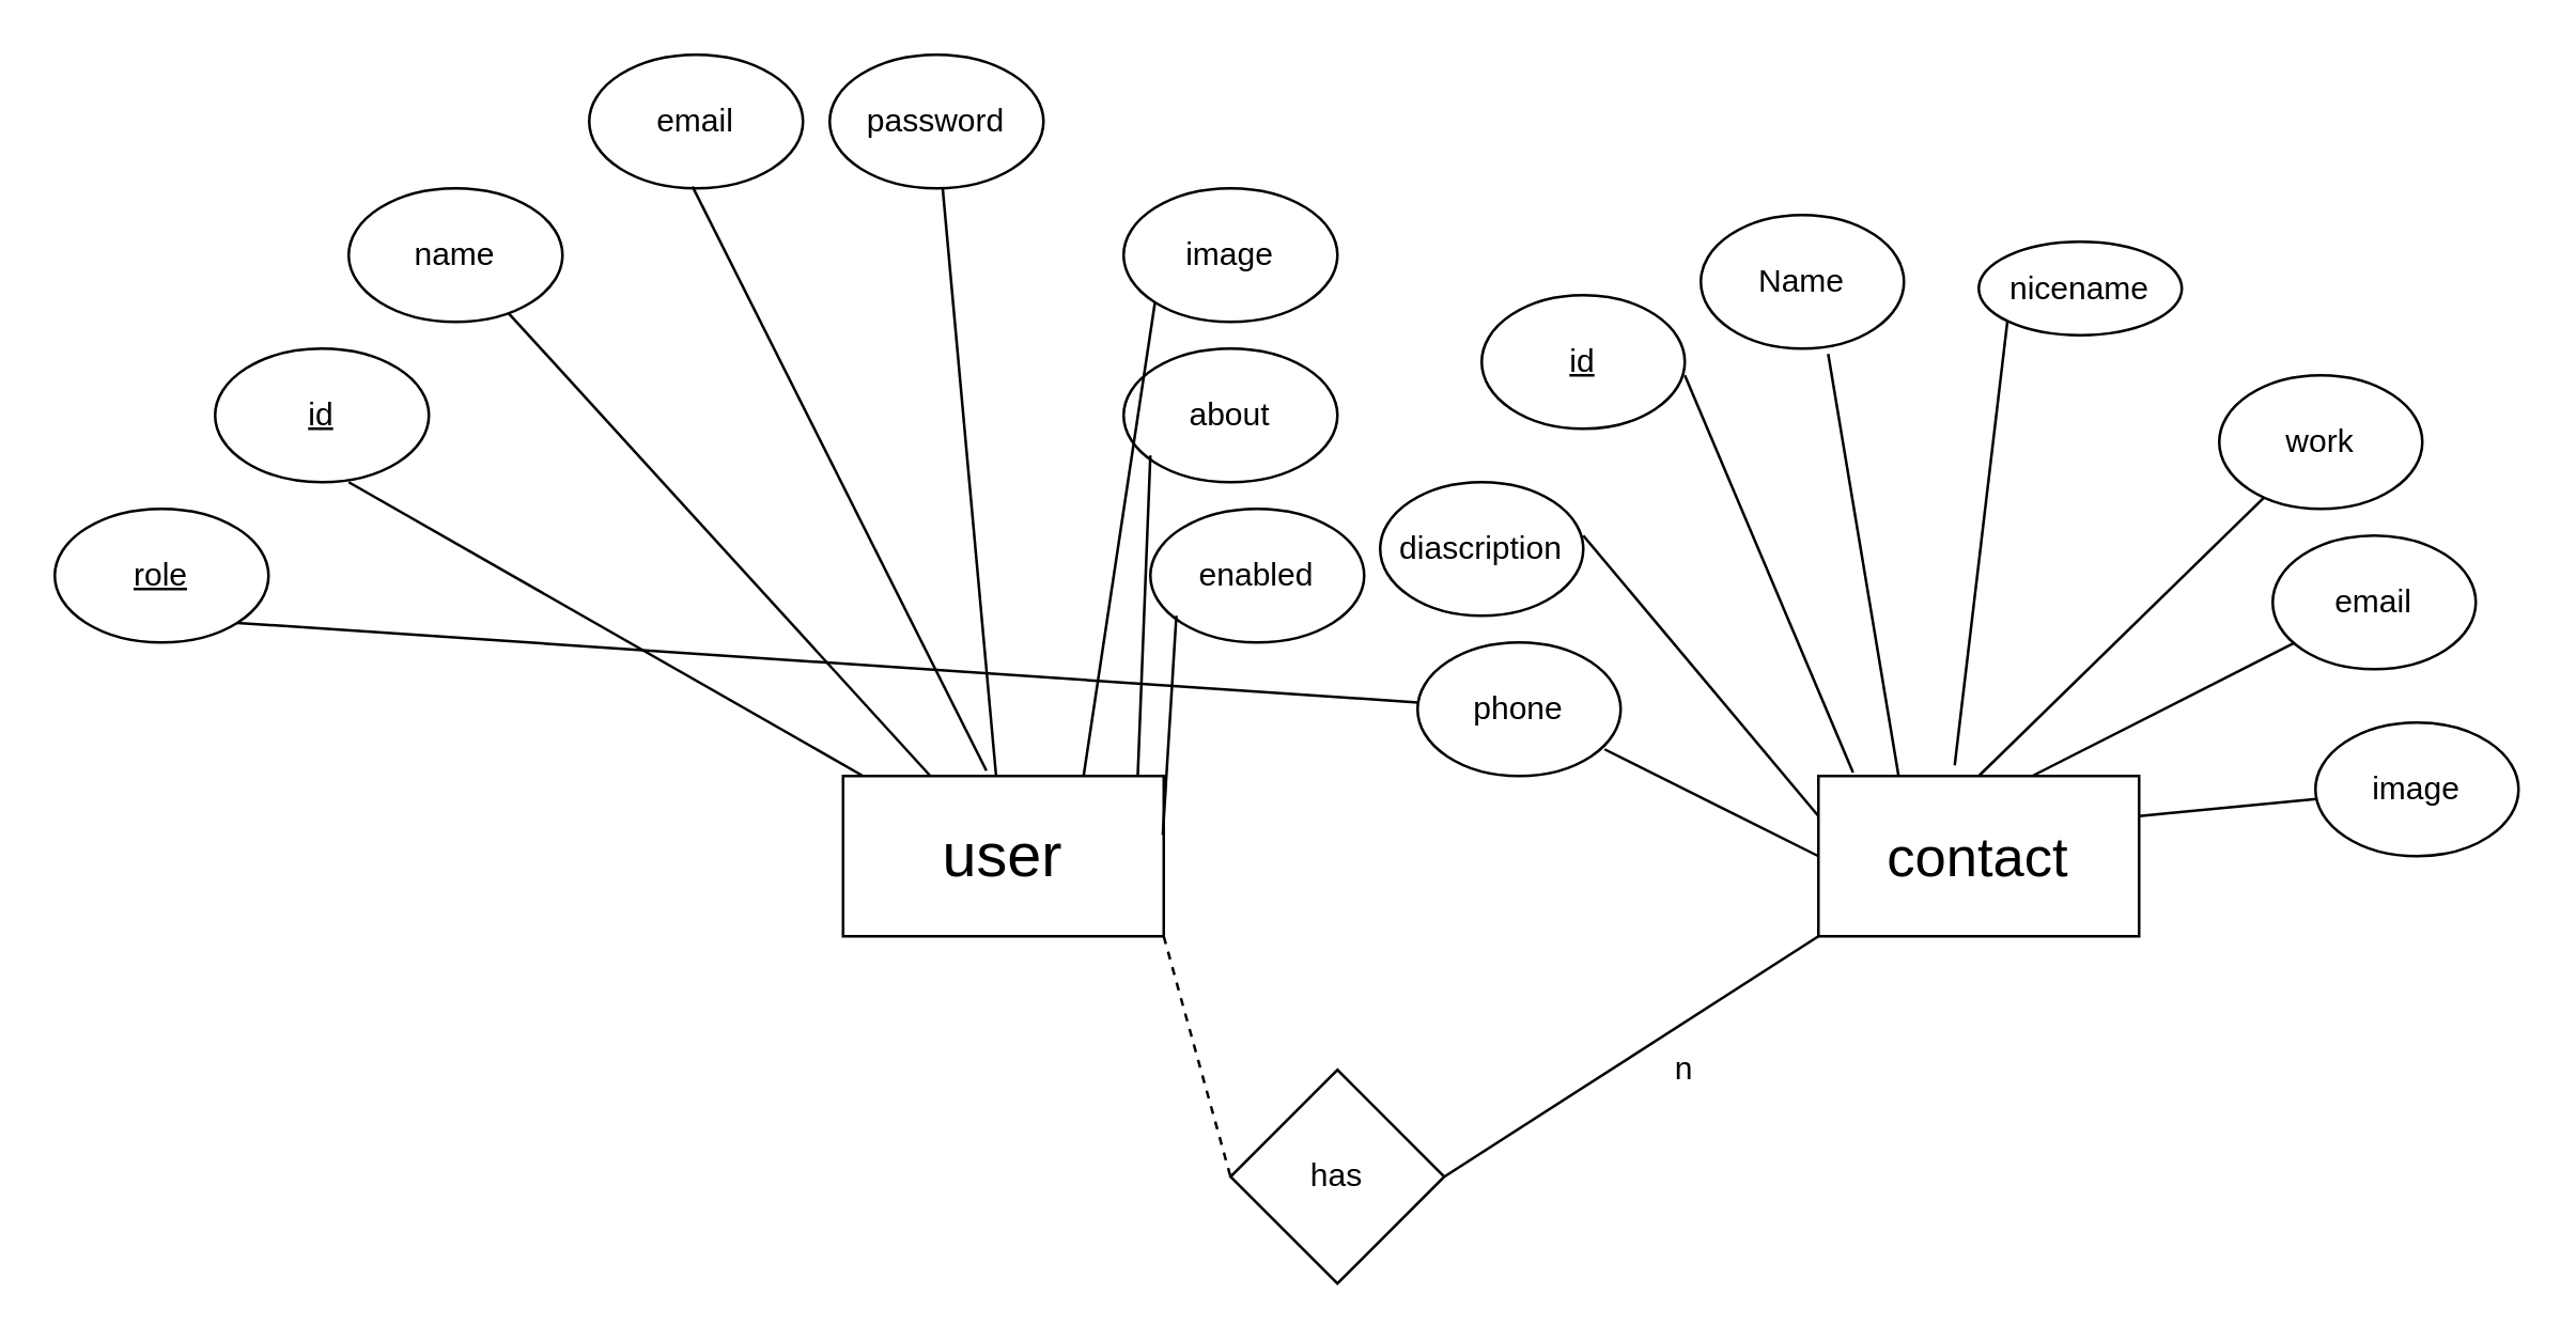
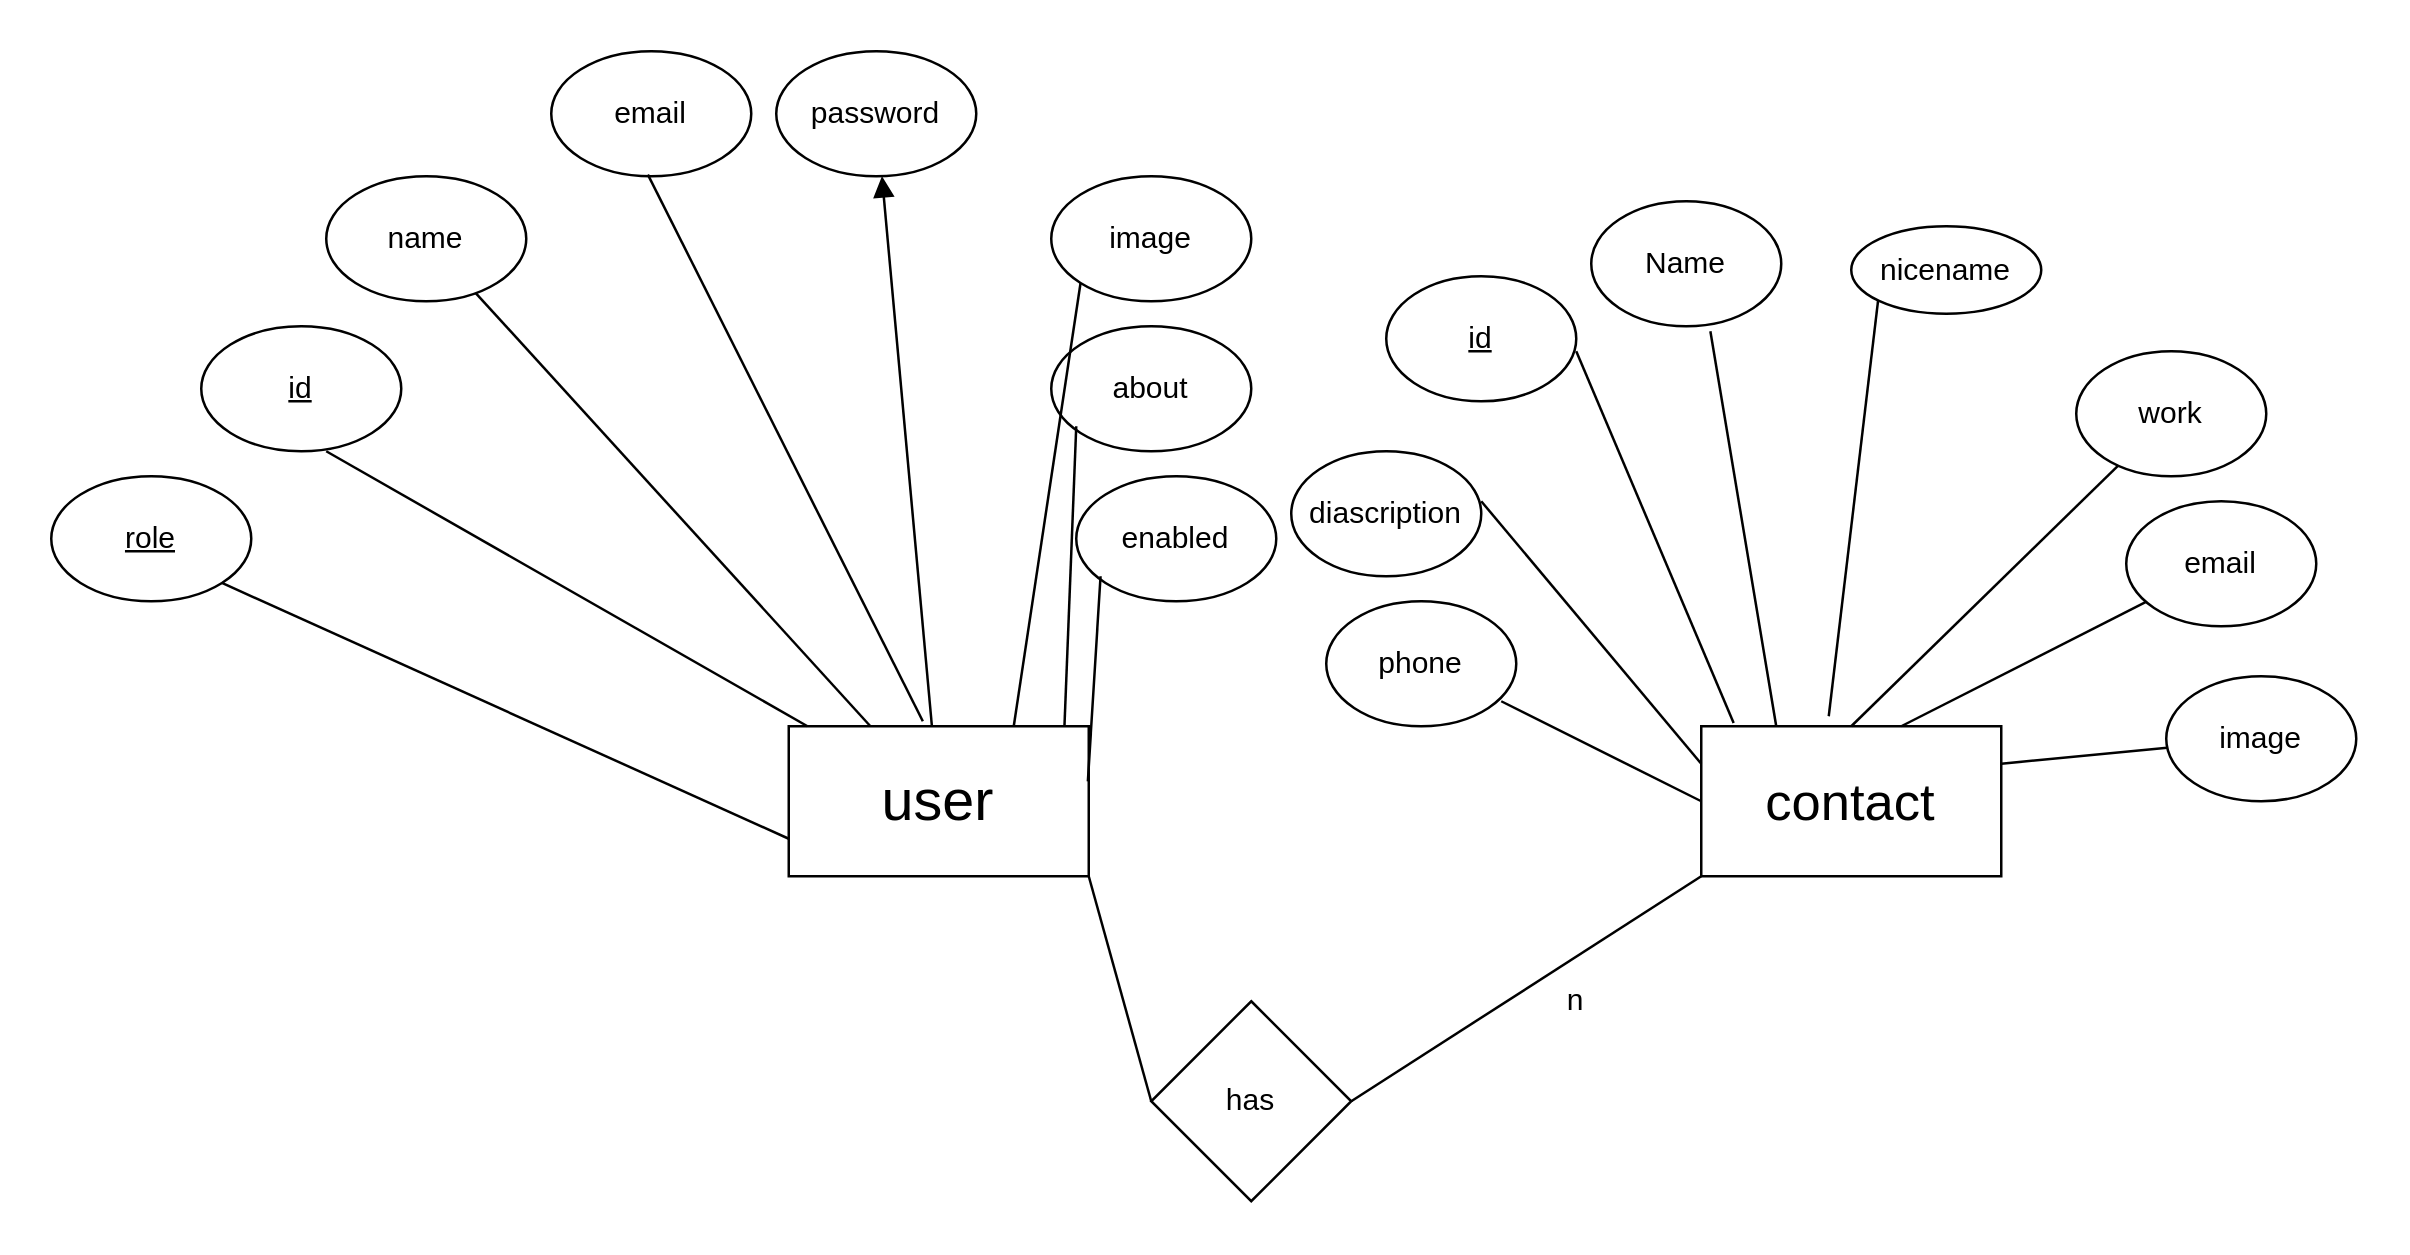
- <mxCell id="15" value="" style="endArrow=none;html=1;" edge="1" parent="1" source="2" target="6"><mxGeometry width="50" height="50" relative="1" as="geometry"><mxPoint x="402.5" y="288.66" as="sourcePoint" /><mxPoint x="378" y="70" as="targetPoint" /></mxGeometry></mxCell>
+ <mxCell id="15" value="" style="endArrow=block;html=1;" edge="1" parent="1" source="2" target="6"><mxGeometry width="50" height="50" relative="1" as="geometry"><mxPoint x="402.5" y="288.66" as="sourcePoint" /><mxPoint x="378" y="70" as="targetPoint" /></mxGeometry></mxCell>
- <mxCell id="18" value="" style="endArrow=none;html=1;exitX=1;exitY=1;exitDx=0;exitDy=0;" edge="1" parent="1" source="10" target="27"><mxGeometry width="50" height="50" relative="1" as="geometry"><mxPoint x="80" y="272.02" as="sourcePoint" /><mxPoint x="170.079" y="189.997" as="targetPoint" /></mxGeometry></mxCell>
+ <mxCell id="18" value="" style="endArrow=none;html=1;exitX=1;exitY=1;exitDx=0;exitDy=0;entryX=0;entryY=0.75;entryDx=0;entryDy=0;" edge="1" parent="1" source="10" target="2"><mxGeometry width="50" height="50" relative="1" as="geometry"><mxPoint x="80" y="272.02" as="sourcePoint" /><mxPoint x="170.079" y="189.997" as="targetPoint" /></mxGeometry></mxCell>
- <mxCell id="37" value="" style="endArrow=none;html=1;exitX=1;exitY=1;exitDx=0;exitDy=0;entryX=0;entryY=0.5;entryDx=0;entryDy=0;dashed=1;" edge="1" parent="1" source="2" target="36"><mxGeometry width="50" height="50" relative="1" as="geometry"><mxPoint x="530" y="280" as="sourcePoint" /><mxPoint x="580" y="230" as="targetPoint" /></mxGeometry></mxCell>
+ <mxCell id="37" value="" style="endArrow=none;html=1;exitX=1;exitY=1;exitDx=0;exitDy=0;entryX=0;entryY=0.5;entryDx=0;entryDy=0;" edge="1" parent="1" source="2" target="36"><mxGeometry width="50" height="50" relative="1" as="geometry"><mxPoint x="530" y="280" as="sourcePoint" /><mxPoint x="580" y="230" as="targetPoint" /></mxGeometry></mxCell>
